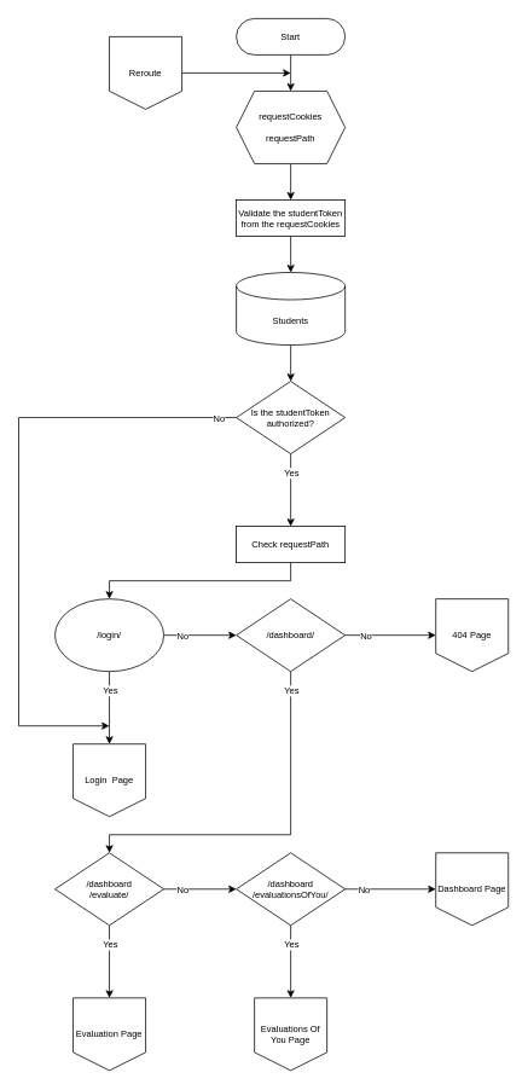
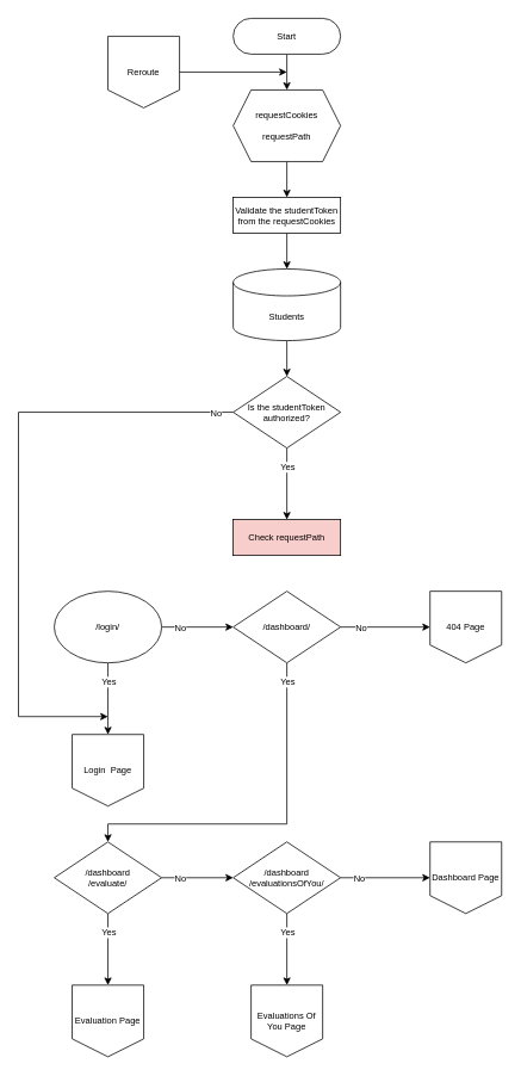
- <mxCell id="16" value="Check requestPath" style="rounded=0;whiteSpace=wrap;html=1;fontFamily=Helvetica;strokeWidth=1;fontSize=10;" parent="1" vertex="1"><mxGeometry x="260" y="580" width="120" height="40" as="geometry" /></mxCell>
+ <mxCell id="16" value="Check requestPath" style="rounded=0;whiteSpace=wrap;html=1;fontFamily=Helvetica;strokeWidth=1;fontSize=10;fillColor=#f8cecc;" parent="1" vertex="1"><mxGeometry x="260" y="580" width="120" height="40" as="geometry" /></mxCell>
- <mxCell id="15" style="edgeStyle=none;html=1;exitX=0.5;exitY=1;exitDx=0;exitDy=0;entryX=0.5;entryY=0;entryDx=0;entryDy=0;fontSize=10;fontFamily=Helvetica;rounded=0;" parent="1" source="16" target="21" edge="1"><mxGeometry relative="1" as="geometry"><Array as="points"><mxPoint x="320" y="640" /><mxPoint x="120" y="640" /></Array></mxGeometry></mxCell>
